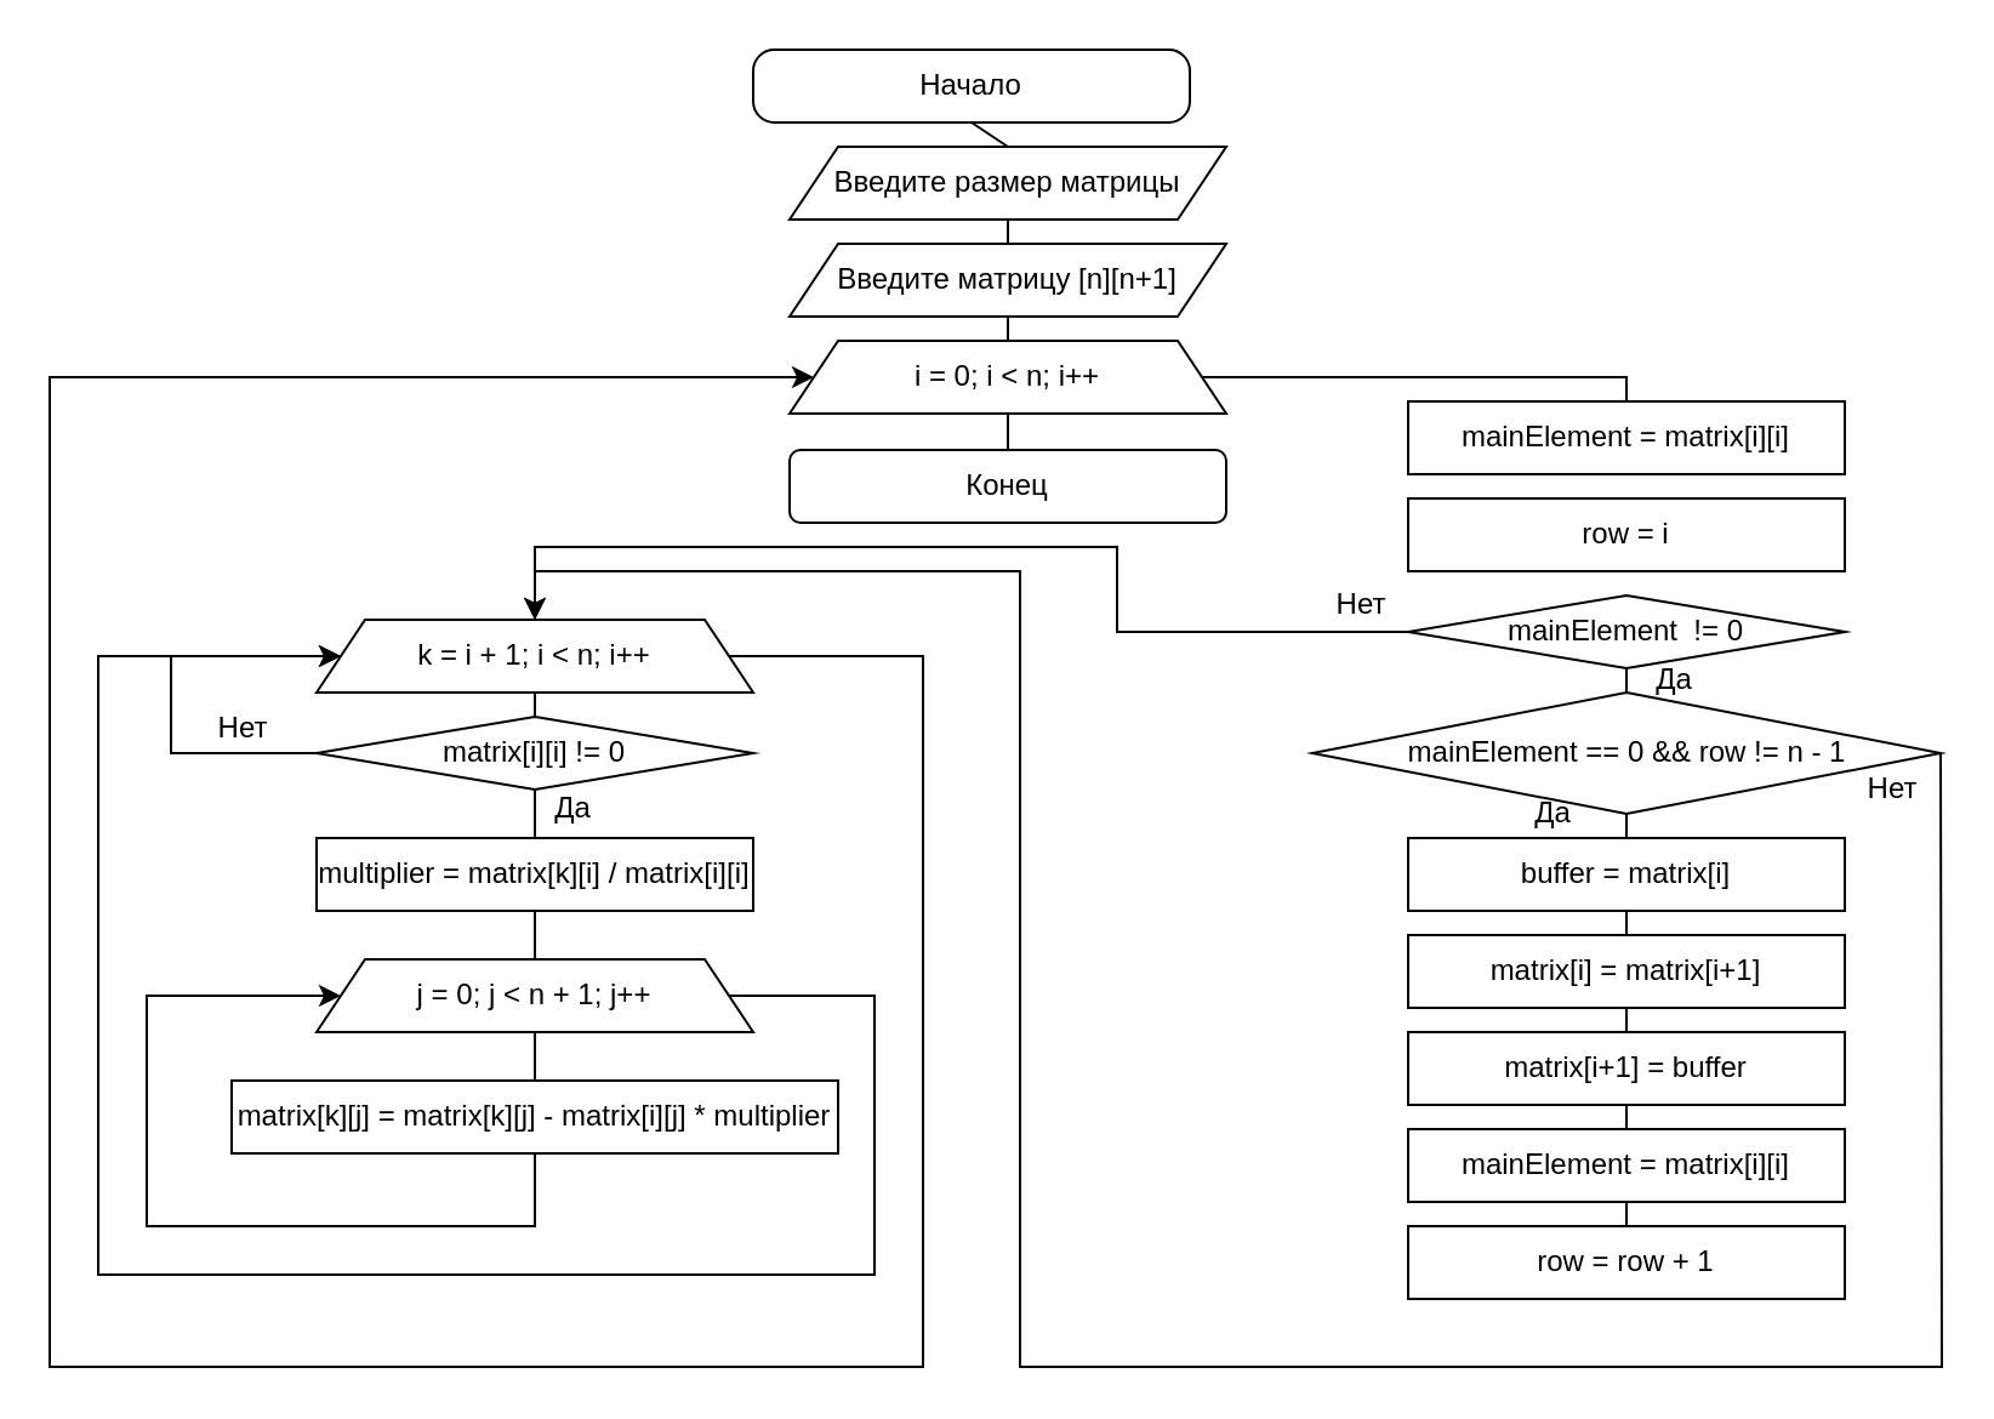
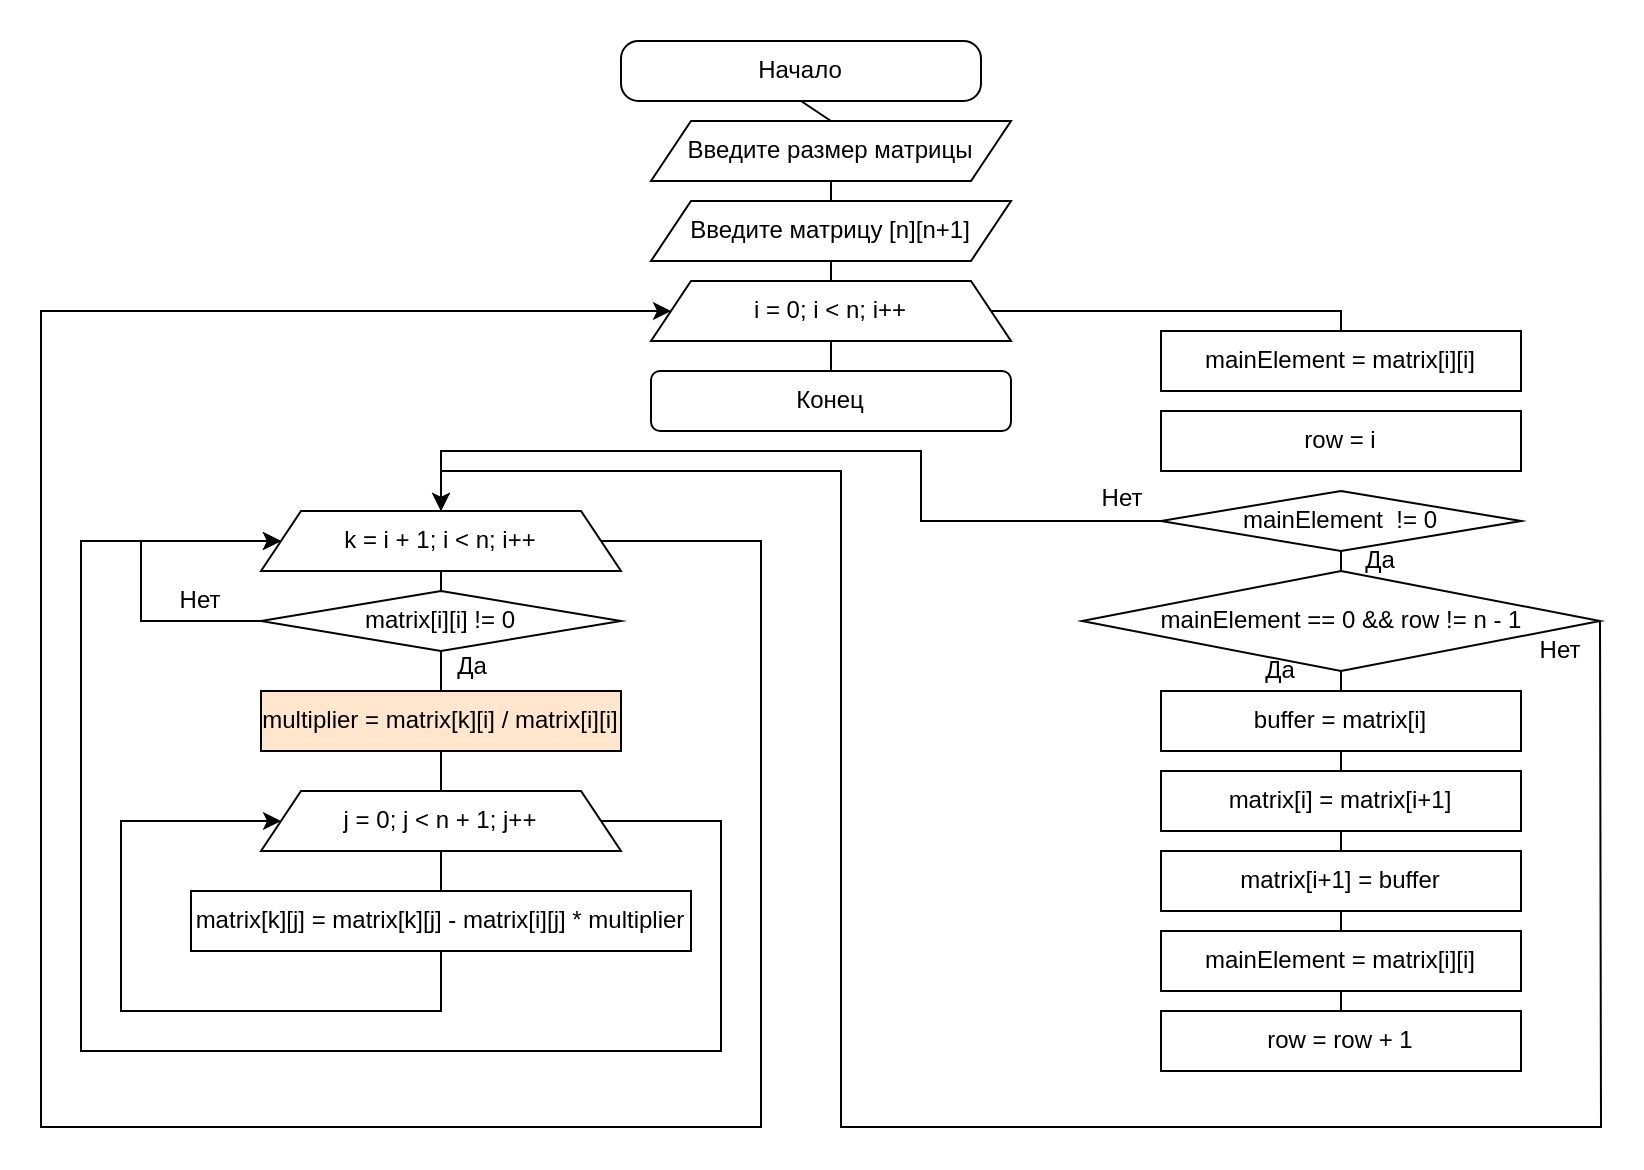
- <mxCell id="36" value="multiplier = matrix[k][i] / matrix[i][i]" style="rounded=0;whiteSpace=wrap;html=1;" vertex="1" parent="1"><mxGeometry x="130" y="345" width="180" height="30" as="geometry" /></mxCell>
+ <mxCell id="36" value="multiplier = matrix[k][i] / matrix[i][i]" style="rounded=0;whiteSpace=wrap;html=1;fillColor=#ffe6cc;" vertex="1" parent="1"><mxGeometry x="130" y="345" width="180" height="30" as="geometry" /></mxCell>
